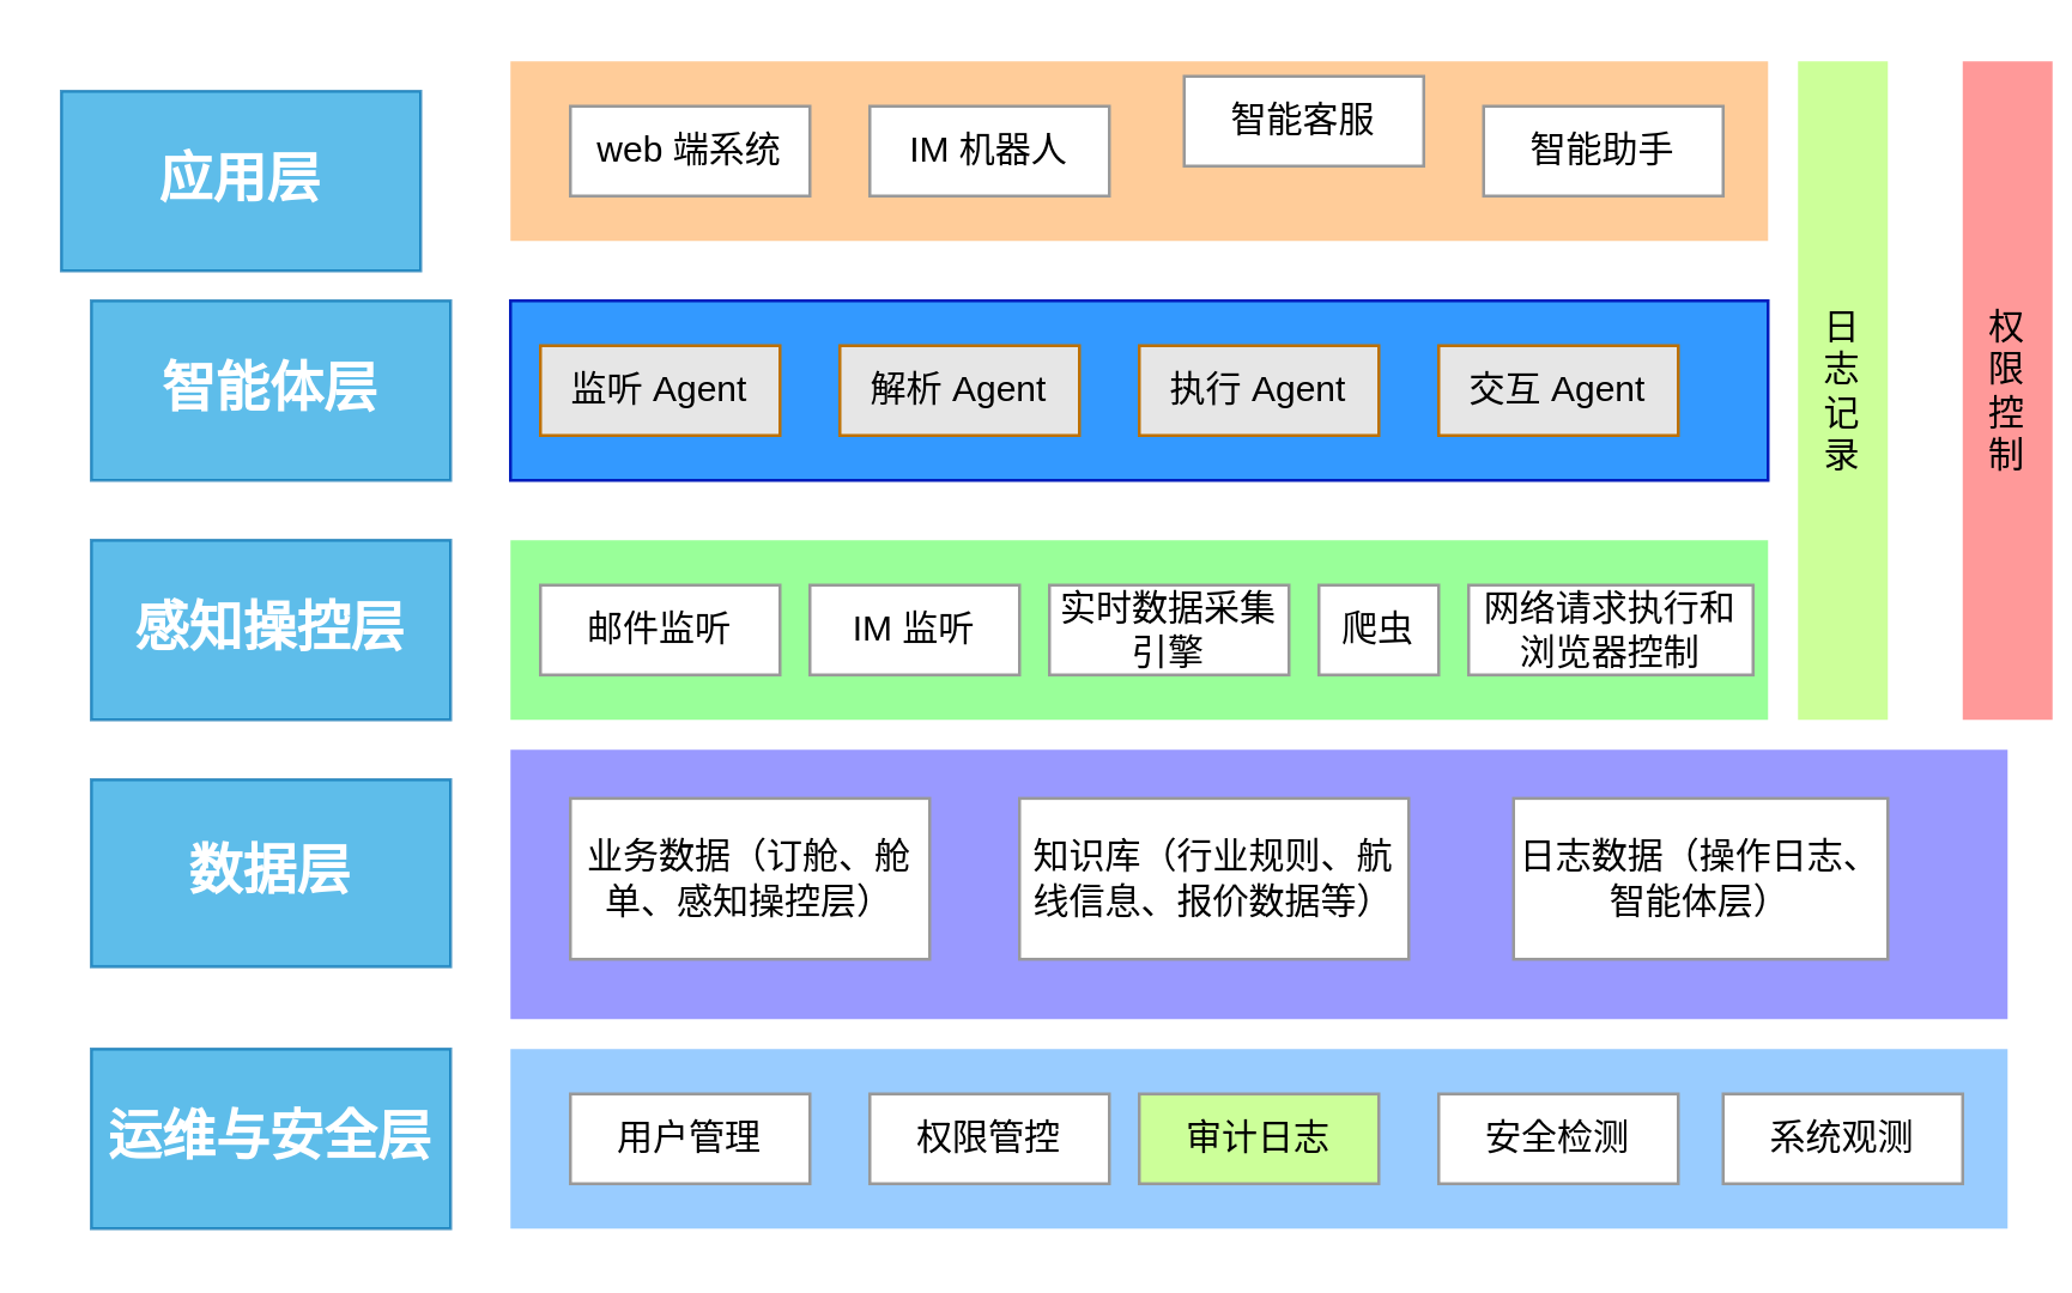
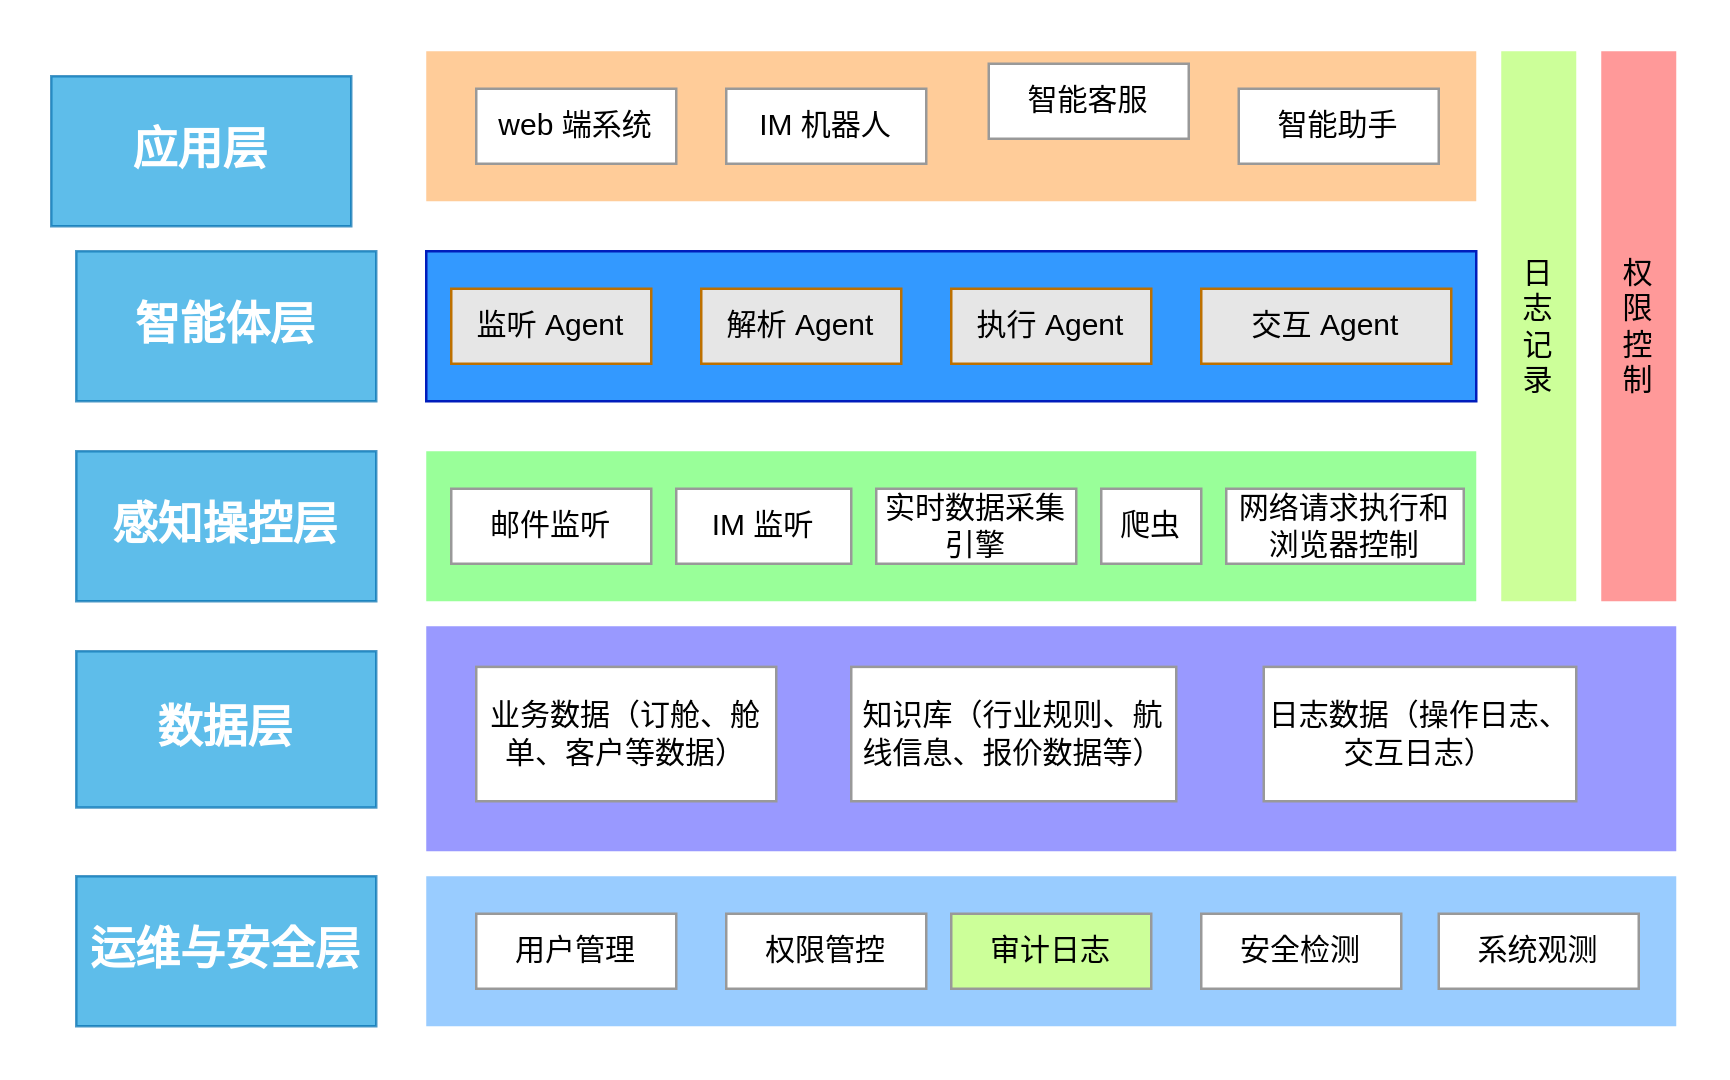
- <mxCell id="11" value="交互 Agent" style="rounded=0;whiteSpace=wrap;html=1;strokeColor=#BD7000;fillColor=#E6E6E6;fontColor=#000000;" vertex="1" parent="1"><mxGeometry x="480" y="115" width="80" height="30" as="geometry" /></mxCell>
+ <mxCell id="11" value="交互 Agent" style="rounded=0;whiteSpace=wrap;html=1;strokeColor=#BD7000;fillColor=#E6E6E6;fontColor=#000000;" vertex="1" parent="1"><mxGeometry x="480" y="115" width="100" height="30" as="geometry" /></mxCell>
- <mxCell id="24" value="&lt;font face=&quot;Noto Sans Simplified Chinese&quot;&gt;权&lt;/font&gt;&lt;div&gt;&lt;font face=&quot;Noto Sans Simplified Chinese&quot;&gt;限&lt;/font&gt;&lt;/div&gt;&lt;div&gt;&lt;font face=&quot;Noto Sans Simplified Chinese&quot;&gt;控&lt;/font&gt;&lt;div&gt;&lt;font face=&quot;Noto Sans Simplified Chinese&quot;&gt;制&lt;/font&gt;&lt;/div&gt;&lt;/div&gt;" style="rounded=0;whiteSpace=wrap;html=1;fillColor=#FF9999;strokeColor=none;" vertex="1" parent="1"><mxGeometry x="655" y="20" width="30" height="220" as="geometry" /></mxCell>
+ <mxCell id="24" value="&lt;font face=&quot;Noto Sans Simplified Chinese&quot;&gt;权&lt;/font&gt;&lt;div&gt;&lt;font face=&quot;Noto Sans Simplified Chinese&quot;&gt;限&lt;/font&gt;&lt;/div&gt;&lt;div&gt;&lt;font face=&quot;Noto Sans Simplified Chinese&quot;&gt;控&lt;/font&gt;&lt;div&gt;&lt;font face=&quot;Noto Sans Simplified Chinese&quot;&gt;制&lt;/font&gt;&lt;/div&gt;&lt;/div&gt;" style="rounded=0;whiteSpace=wrap;html=1;fillColor=#FF9999;strokeColor=none;" vertex="1" parent="1"><mxGeometry x="640" y="20" width="30" height="220" as="geometry" /></mxCell>
- <mxCell id="15" value="业务数据&lt;span style=&quot;background-color: initial;&quot;&gt;（订舱、舱单、感知操控层）&lt;/span&gt;" style="rounded=0;whiteSpace=wrap;html=1;strokeWidth=1;strokeColor=#999999;" vertex="1" parent="1"><mxGeometry x="190" y="266.25" width="120" height="53.75" as="geometry" /></mxCell>
+ <mxCell id="15" value="业务数据&lt;span style=&quot;background-color: initial;&quot;&gt;（订舱、舱单、客户等数据）&lt;/span&gt;" style="rounded=0;whiteSpace=wrap;html=1;strokeWidth=1;strokeColor=#999999;" vertex="1" parent="1"><mxGeometry x="190" y="266.25" width="120" height="53.75" as="geometry" /></mxCell>
- <mxCell id="16" value="日志数据（操作日志、智能体层）" style="rounded=0;whiteSpace=wrap;html=1;strokeWidth=1;strokeColor=#999999;" vertex="1" parent="1"><mxGeometry x="505" y="266.25" width="125" height="53.75" as="geometry" /></mxCell>
+ <mxCell id="16" value="日志数据（操作日志、交互日志）" style="rounded=0;whiteSpace=wrap;html=1;strokeWidth=1;strokeColor=#999999;" vertex="1" parent="1"><mxGeometry x="505" y="266.25" width="125" height="53.75" as="geometry" /></mxCell>
